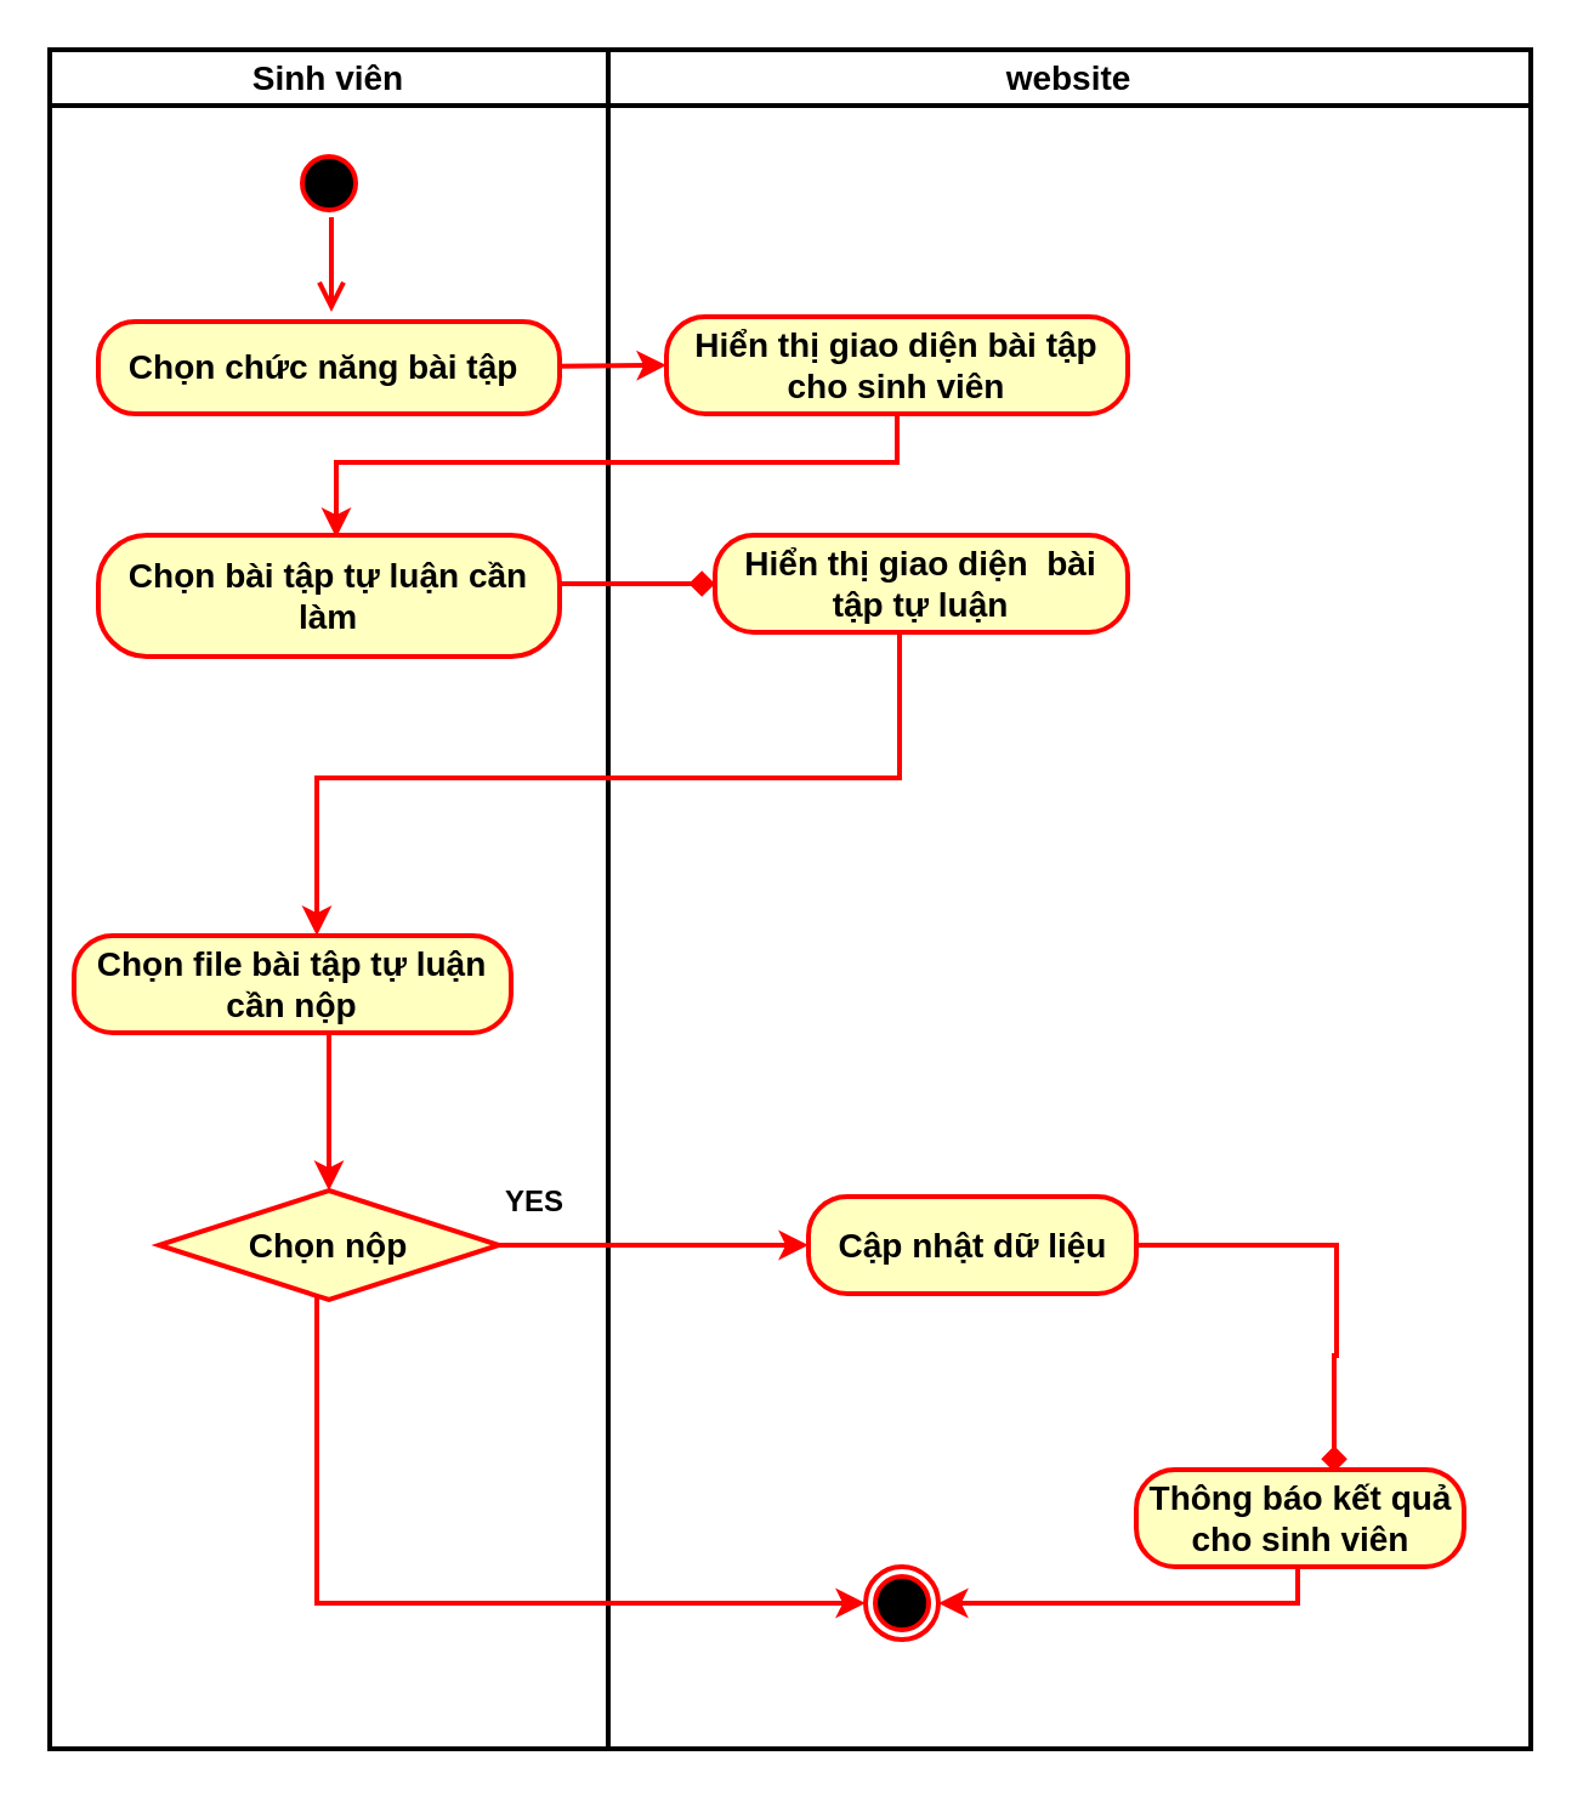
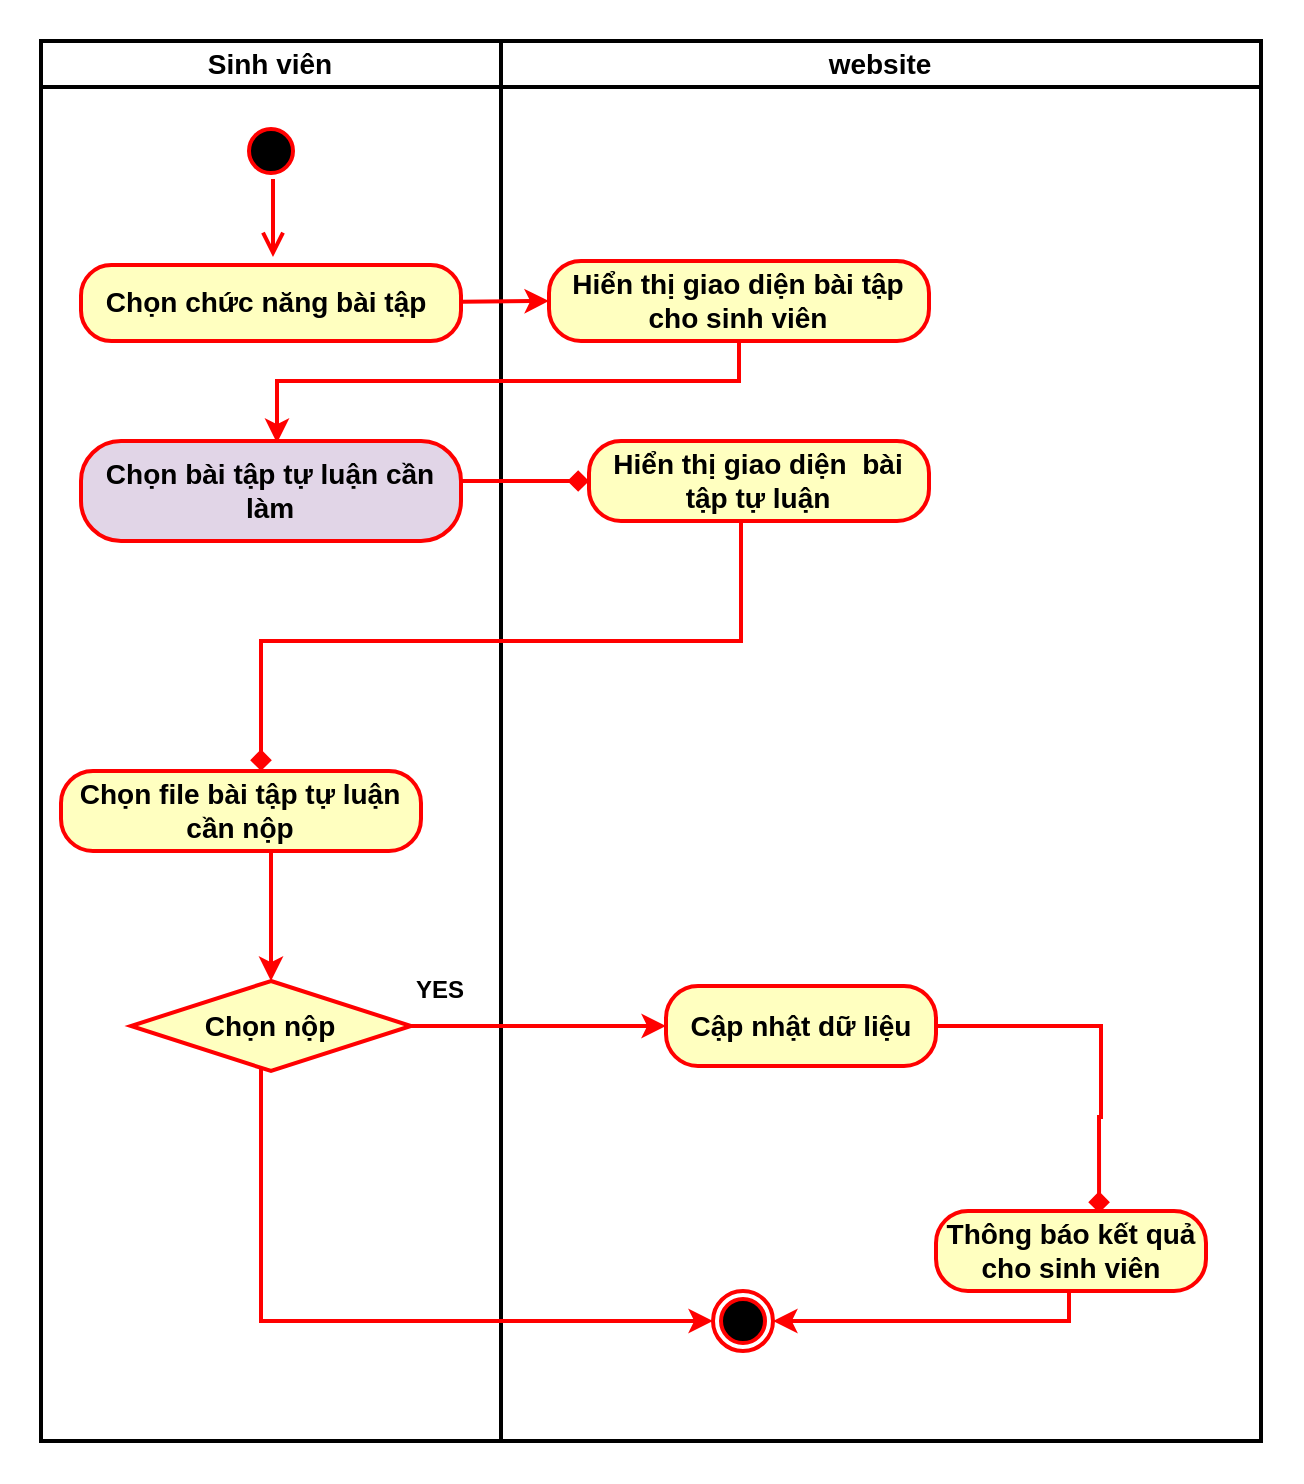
- <mxCell id="6" value="Chọn bài tập tự luận cần làm" style="rounded=1;whiteSpace=wrap;html=1;arcSize=40;fontColor=#000000;fillColor=#ffffc0;strokeColor=#ff0000;fontStyle=1;fontSize=14;strokeWidth=2;" vertex="1" parent="2"><mxGeometry x="20" y="200" width="190" height="50" as="geometry" /></mxCell>
+ <mxCell id="6" value="Chọn bài tập tự luận cần làm" style="rounded=1;whiteSpace=wrap;html=1;arcSize=40;fontColor=#000000;fillColor=#e1d5e7;strokeColor=#ff0000;fontStyle=1;fontSize=14;strokeWidth=2;" vertex="1" parent="2"><mxGeometry x="20" y="200" width="190" height="50" as="geometry" /></mxCell>
- <mxCell id="22" style="edgeStyle=orthogonalEdgeStyle;rounded=0;orthogonalLoop=1;jettySize=auto;html=1;strokeColor=#FF0000;fontStyle=1;strokeWidth=2;" edge="1" parent="1" source="13" target="8"><mxGeometry relative="1" as="geometry"><Array as="points"><mxPoint x="370" y="320" /><mxPoint x="130" y="320" /></Array></mxGeometry></mxCell>
+ <mxCell id="22" style="edgeStyle=orthogonalEdgeStyle;rounded=0;orthogonalLoop=1;jettySize=auto;html=1;strokeColor=#FF0000;fontStyle=1;strokeWidth=2;endArrow=diamond;" edge="1" parent="1" source="13" target="8"><mxGeometry relative="1" as="geometry"><Array as="points"><mxPoint x="370" y="320" /><mxPoint x="130" y="320" /></Array></mxGeometry></mxCell>
